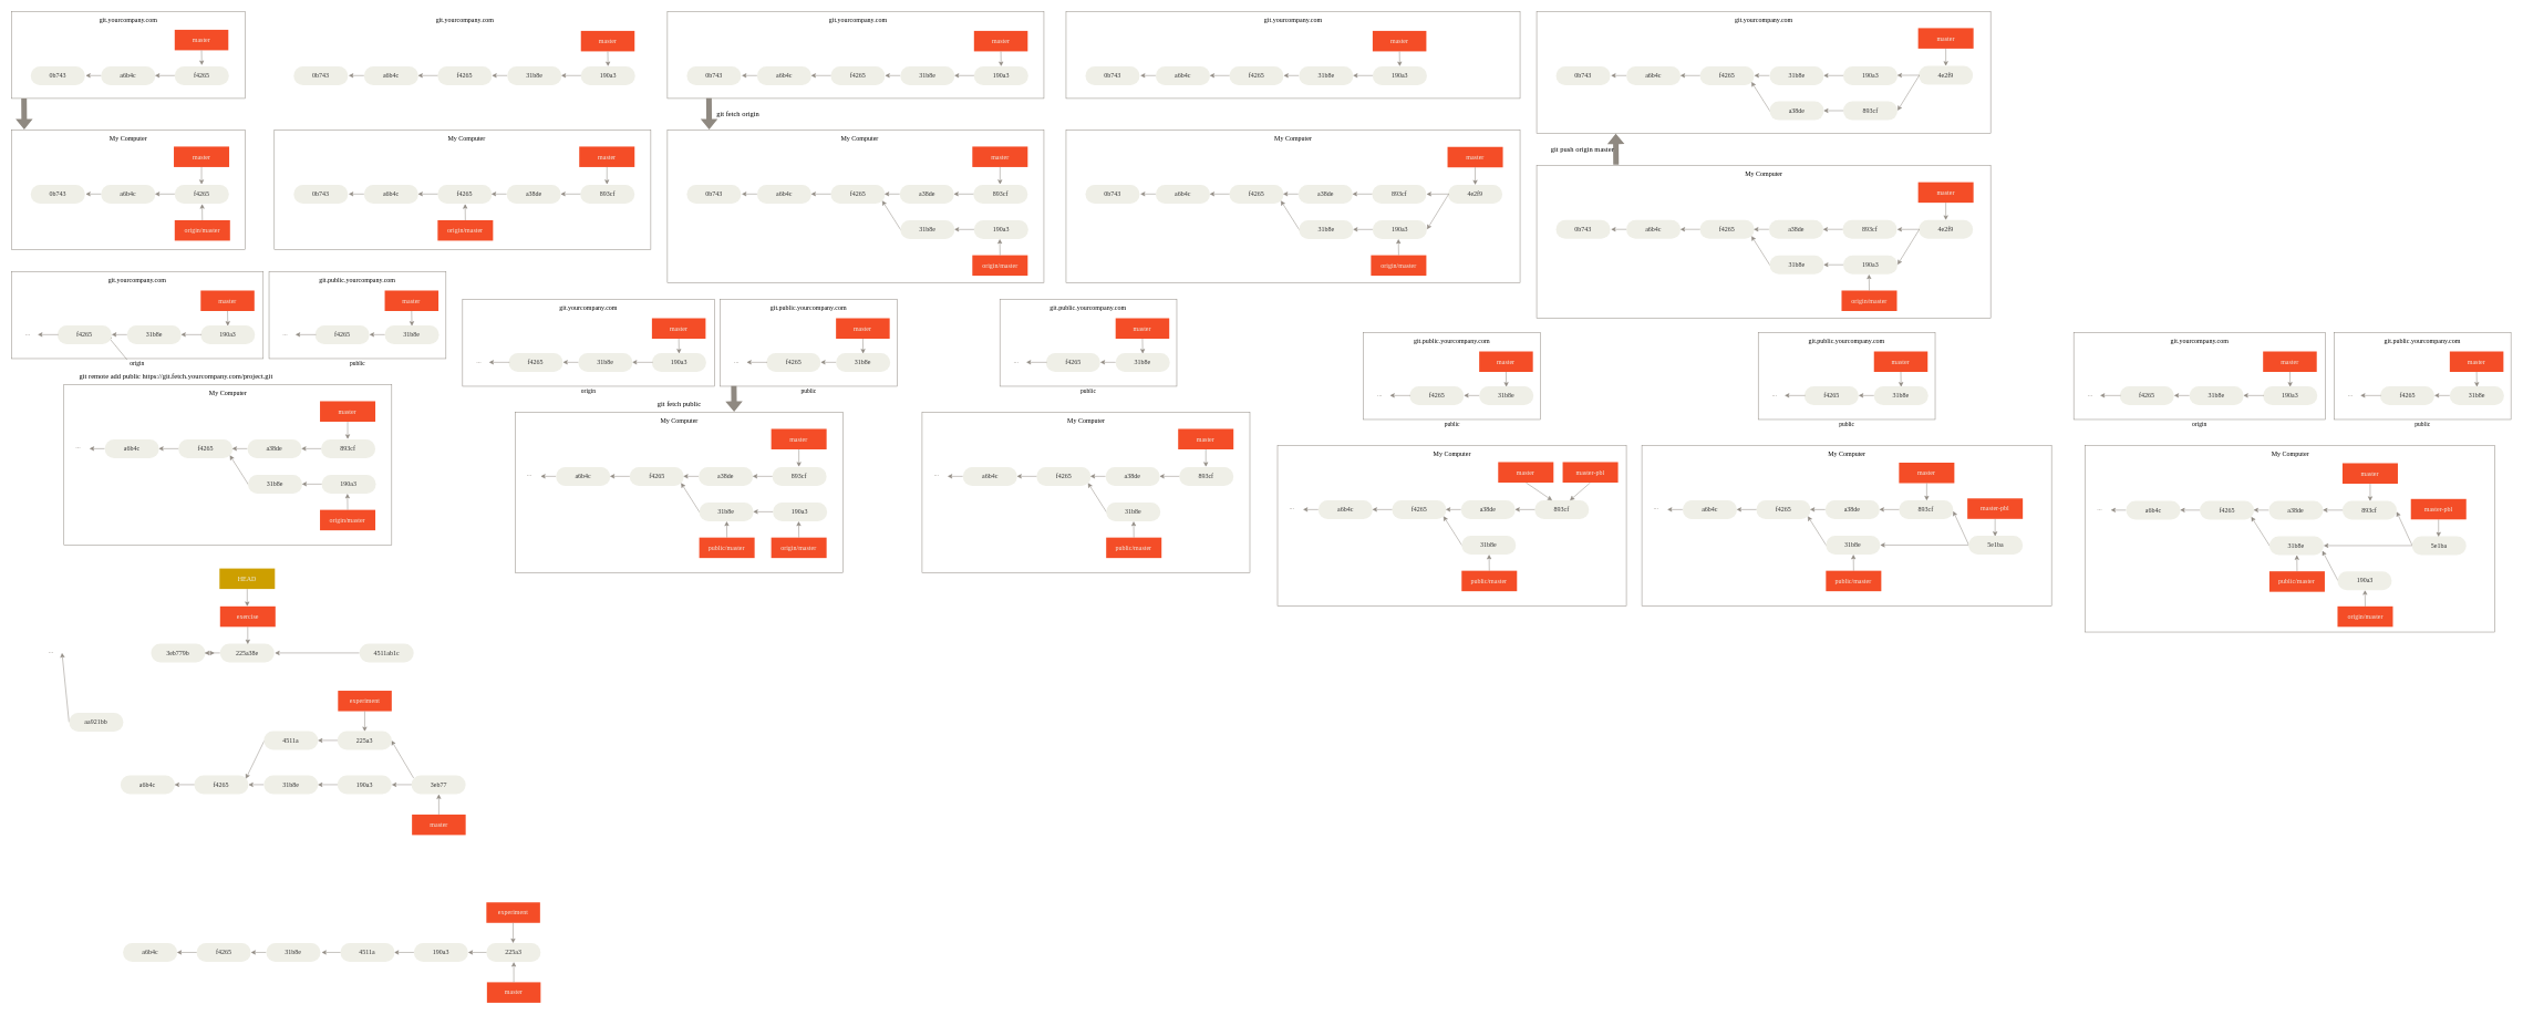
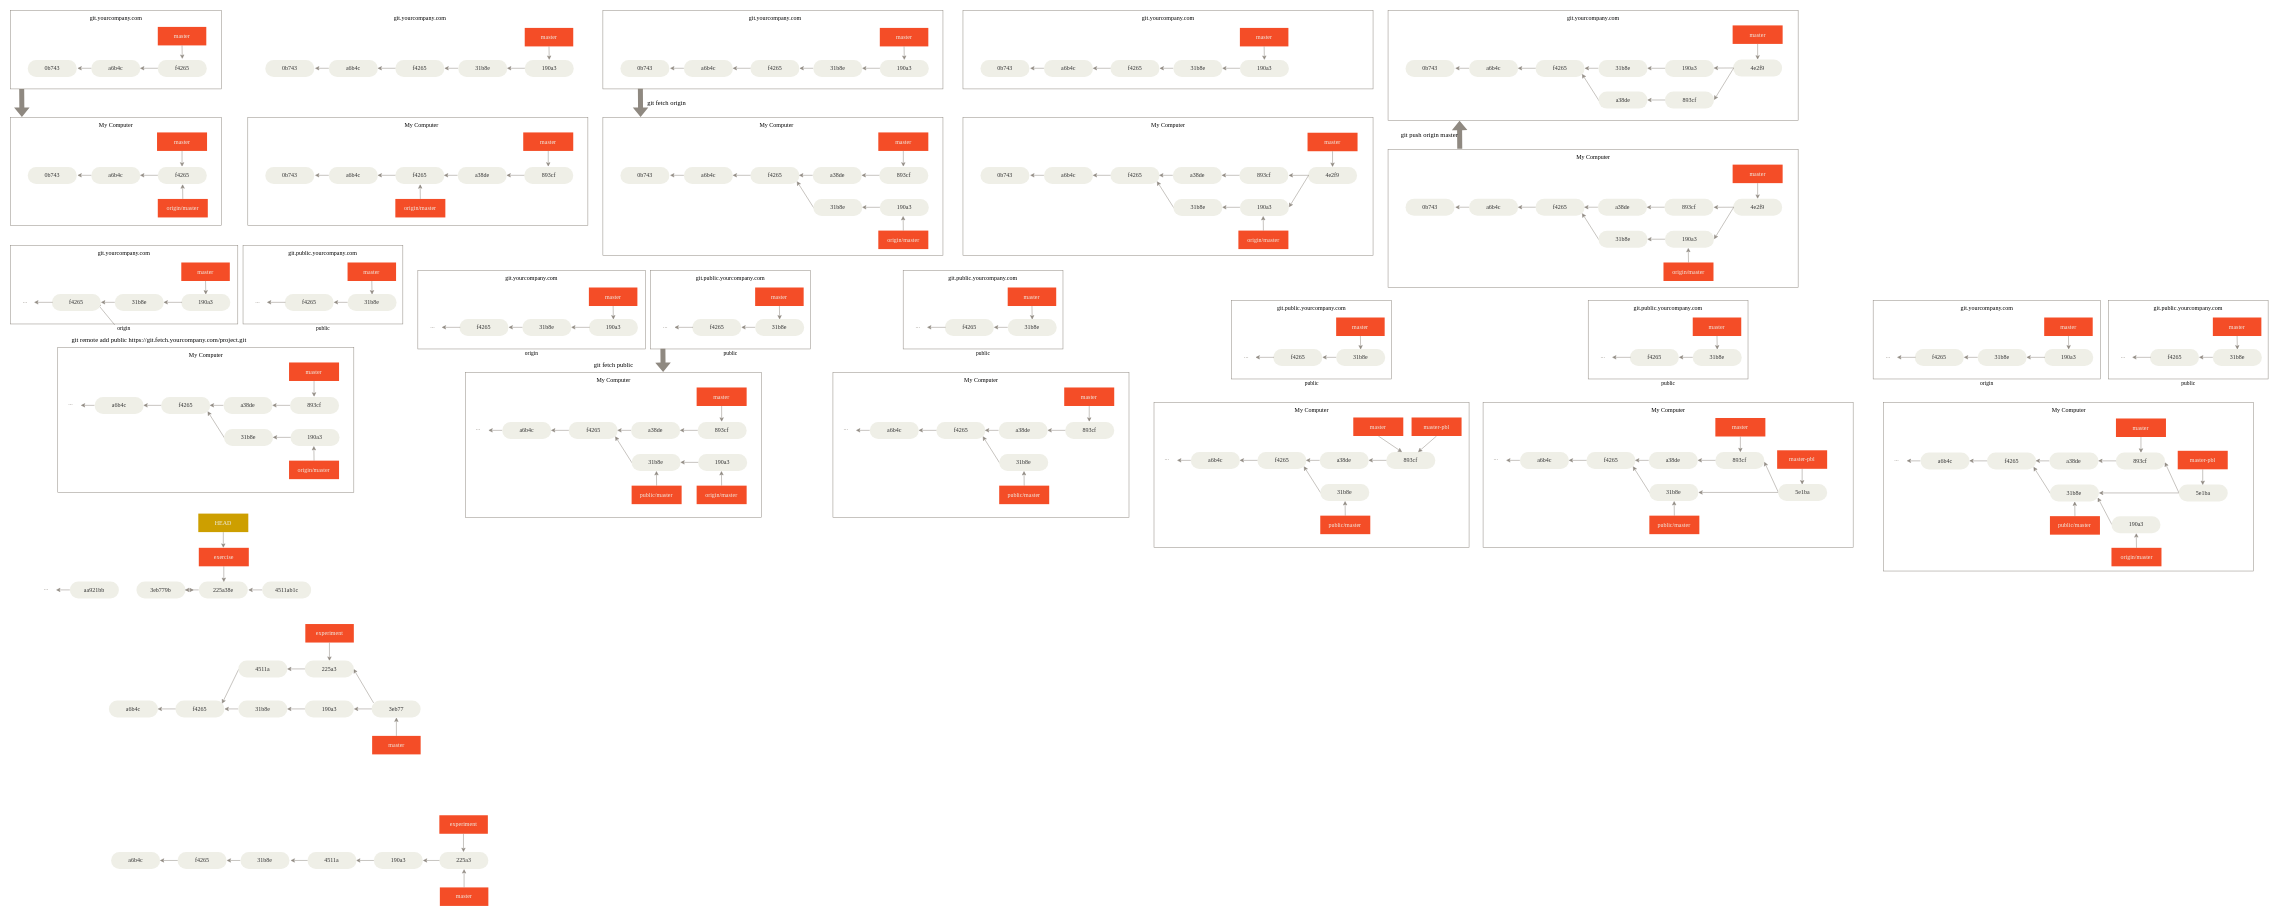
- <mxCell id="399" value="&lt;font face=&quot;Lucida Console&quot;&gt;&lt;span style=&quot;font-size: 12px&quot;&gt;4511ab1c&lt;/span&gt;&lt;/font&gt;" style="whiteSpace=wrap;html=1;fontSize=10;fontColor=#333333;strokeColor=none;fillColor=#EFEFE7;rounded=1;perimeterSpacing=10;arcSize=50;" vertex="1" parent="1"><mxGeometry x="648.73" y="1162" width="98" height="34" as="geometry" /></mxCell>
+ <mxCell id="399" value="&lt;font face=&quot;Lucida Console&quot;&gt;&lt;span style=&quot;font-size: 12px&quot;&gt;4511ab1c&lt;/span&gt;&lt;/font&gt;" style="whiteSpace=wrap;html=1;fontSize=10;fontColor=#333333;strokeColor=none;fillColor=#EFEFE7;rounded=1;perimeterSpacing=10;arcSize=50;" vertex="1" parent="1"><mxGeometry x="523.73" y="1162" width="98" height="34" as="geometry" /></mxCell>
- <mxCell id="388" value="&lt;font face=&quot;Lucida Console&quot;&gt;&lt;span style=&quot;font-size: 12px&quot;&gt;aa921bb&lt;/span&gt;&lt;/font&gt;" style="whiteSpace=wrap;html=1;fontSize=10;fontColor=#333333;strokeColor=none;fillColor=#EFEFE7;rounded=1;perimeterSpacing=10;arcSize=50;" parent="1" vertex="1"><mxGeometry x="124.27" y="1287" width="98" height="34" as="geometry" /></mxCell>
+ <mxCell id="388" value="&lt;font face=&quot;Lucida Console&quot;&gt;&lt;span style=&quot;font-size: 12px&quot;&gt;aa921bb&lt;/span&gt;&lt;/font&gt;" style="whiteSpace=wrap;html=1;fontSize=10;fontColor=#333333;strokeColor=none;fillColor=#EFEFE7;rounded=1;perimeterSpacing=10;arcSize=50;" parent="1" vertex="1"><mxGeometry x="139.27" y="1162" width="98" height="34" as="geometry" /></mxCell>
